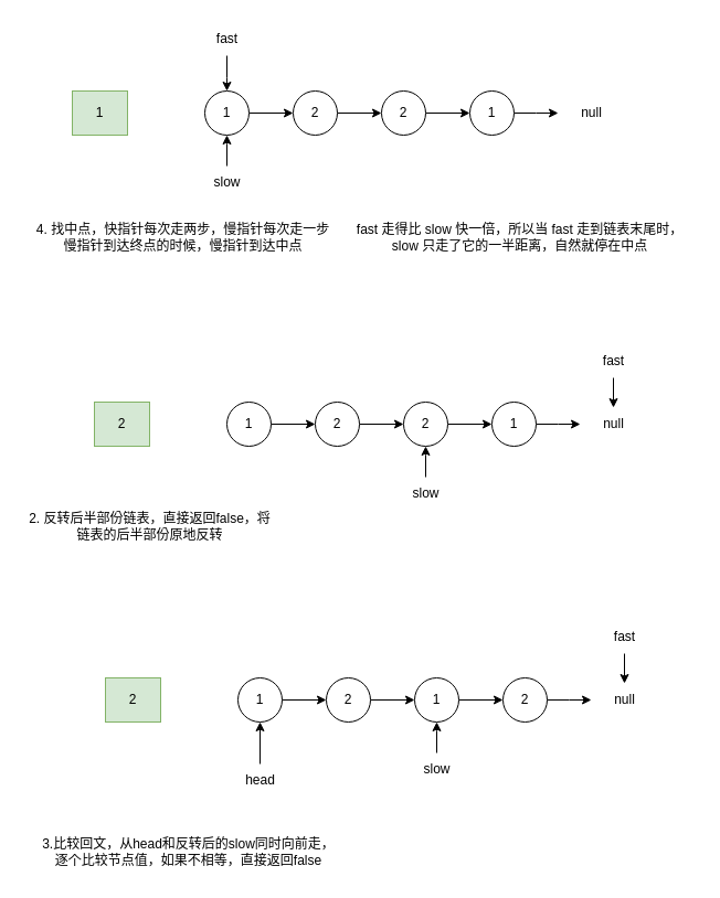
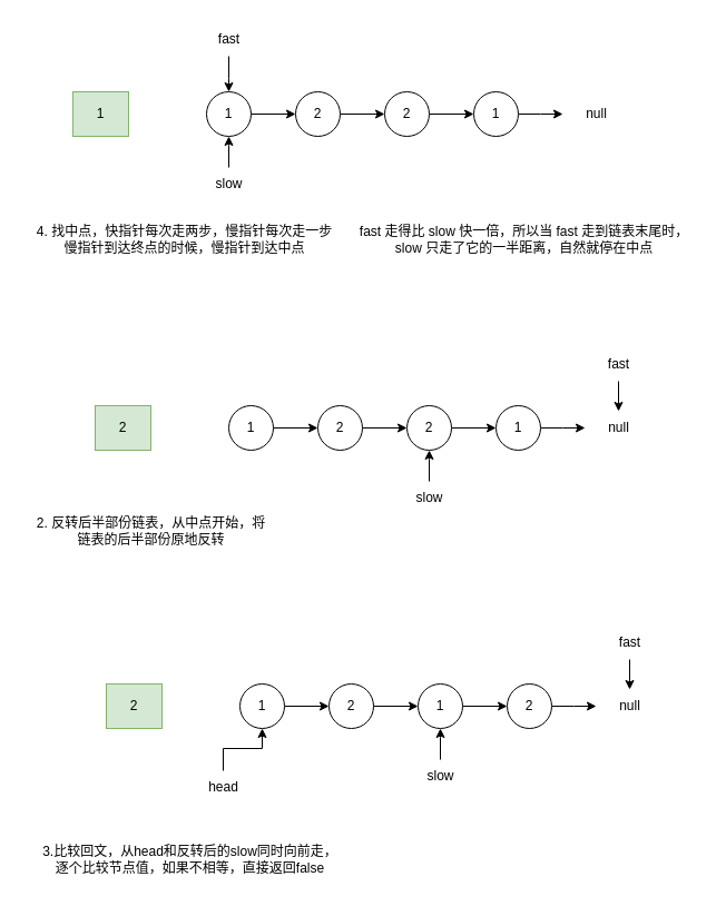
- <mxCell id="32" value="2. 反转后半部份链表，直接返回false，将&lt;div&gt;链表的后半部份原地反转&lt;/div&gt;" style="text;html=1;align=center;verticalAlign=middle;resizable=0;points=[];autosize=1;strokeColor=none;fillColor=none;" vertex="1" parent="1"><mxGeometry x="20" y="457" width="230" height="40" as="geometry" /></mxCell>
+ <mxCell id="32" value="2. 反转后半部份链表，从中点开始，将&lt;div&gt;链表的后半部份原地反转&lt;/div&gt;" style="text;html=1;align=center;verticalAlign=middle;resizable=0;points=[];autosize=1;strokeColor=none;fillColor=none;" vertex="1" parent="1"><mxGeometry x="20" y="457" width="230" height="40" as="geometry" /></mxCell>
- <mxCell id="49" value="head" style="text;html=1;align=center;verticalAlign=middle;resizable=0;points=[];autosize=1;strokeColor=none;fillColor=none;" vertex="1" parent="1"><mxGeometry x="210" y="692" width="50" height="30" as="geometry" /></mxCell>
+ <mxCell id="49" value="head" style="text;html=1;align=center;verticalAlign=middle;resizable=0;points=[];autosize=1;strokeColor=none;fillColor=none;" vertex="1" parent="1"><mxGeometry x="175" y="692" width="50" height="30" as="geometry" /></mxCell>
